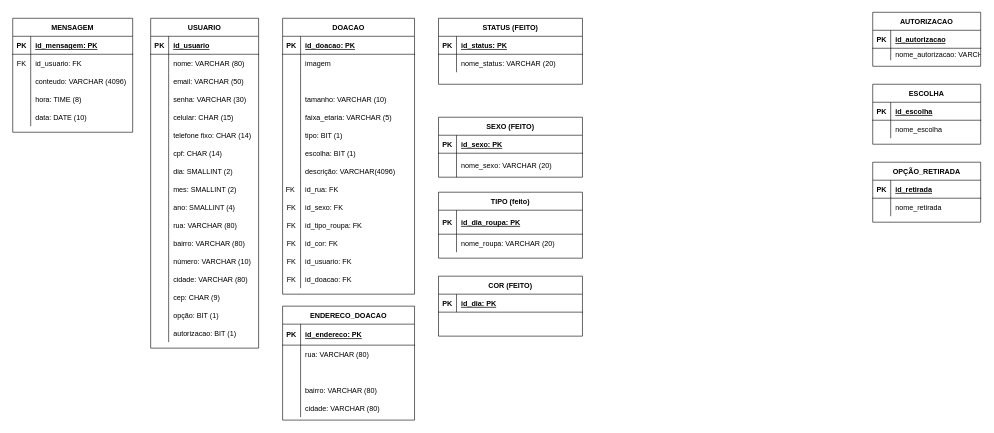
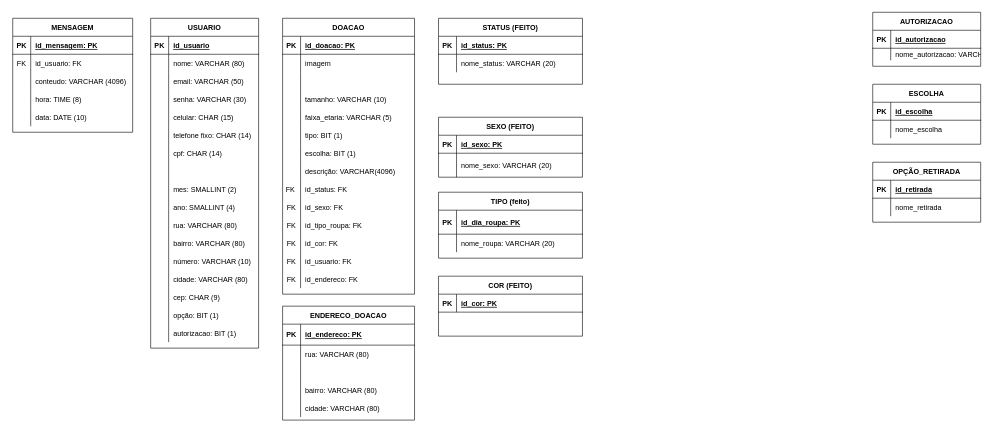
- <mxCell id="42" value="dia: SMALLINT (2)" style="shape=partialRectangle;connectable=0;fillColor=none;top=0;left=0;bottom=0;right=0;align=left;spacingLeft=6;overflow=hidden;" parent="40" vertex="1"><mxGeometry x="30" width="150" height="30" as="geometry" /></mxCell>
- <mxCell id="96" value="id_rua: FK" style="shape=partialRectangle;connectable=0;fillColor=none;top=0;left=0;bottom=0;right=0;align=left;spacingLeft=6;overflow=hidden;" parent="94" vertex="1"><mxGeometry x="30" width="190" height="30" as="geometry" /></mxCell>
+ <mxCell id="96" value="id_status: FK" style="shape=partialRectangle;connectable=0;fillColor=none;top=0;left=0;bottom=0;right=0;align=left;spacingLeft=6;overflow=hidden;" parent="94" vertex="1"><mxGeometry x="30" width="190" height="30" as="geometry" /></mxCell>
- <mxCell id="111" value="id_doacao: FK" style="shape=partialRectangle;connectable=0;fillColor=none;top=0;left=0;bottom=0;right=0;align=left;spacingLeft=6;fontStyle=0;overflow=hidden;" parent="109" vertex="1"><mxGeometry x="30" width="190" height="30" as="geometry" /></mxCell>
+ <mxCell id="111" value="id_endereco: FK" style="shape=partialRectangle;connectable=0;fillColor=none;top=0;left=0;bottom=0;right=0;align=left;spacingLeft=6;fontStyle=0;overflow=hidden;" parent="109" vertex="1"><mxGeometry x="30" width="190" height="30" as="geometry" /></mxCell>
- <mxCell id="136" value="id_dia: PK" style="shape=partialRectangle;connectable=0;fillColor=none;top=0;left=0;bottom=0;right=0;align=left;spacingLeft=6;fontStyle=5;overflow=hidden;" parent="134" vertex="1"><mxGeometry x="30" width="210" height="30" as="geometry" /></mxCell>
+ <mxCell id="136" value="id_cor: PK" style="shape=partialRectangle;connectable=0;fillColor=none;top=0;left=0;bottom=0;right=0;align=left;spacingLeft=6;fontStyle=5;overflow=hidden;" parent="134" vertex="1"><mxGeometry x="30" width="210" height="30" as="geometry" /></mxCell>
